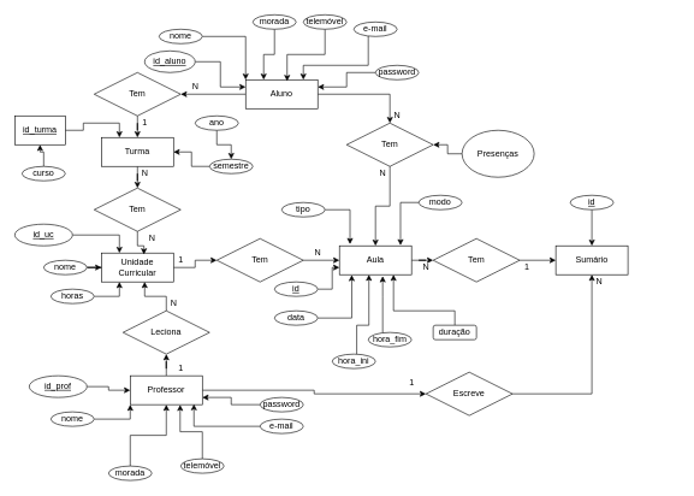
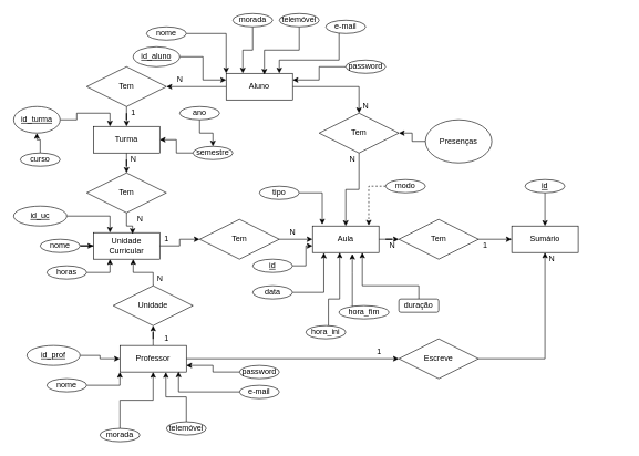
- <mxCell id="63" value="&lt;u&gt;id_turma&lt;/u&gt;" style="whiteSpace=wrap;html=1;align=center;rounded=0;" parent="1" vertex="1"><mxGeometry x="20" y="160" width="70" height="40" as="geometry" /></mxCell>
+ <mxCell id="63" value="&lt;u&gt;id_turma&lt;/u&gt;" style="ellipse;whiteSpace=wrap;html=1;align=center;" parent="1" vertex="1"><mxGeometry x="20" y="160" width="70" height="40" as="geometry" /></mxCell>
- <mxCell id="70" style="edgeStyle=orthogonalEdgeStyle;rounded=0;orthogonalLoop=1;jettySize=auto;html=1;entryX=0.847;entryY=-0.017;entryDx=0;entryDy=0;entryPerimeter=0;" parent="1" source="71" target="10" edge="1"><mxGeometry relative="1" as="geometry" /></mxCell>
+ <mxCell id="70" style="edgeStyle=orthogonalEdgeStyle;rounded=0;orthogonalLoop=1;jettySize=auto;html=1;entryX=0.847;entryY=-0.017;entryDx=0;entryDy=0;entryPerimeter=0;dashed=1;" parent="1" source="71" target="10" edge="1"><mxGeometry relative="1" as="geometry" /></mxCell>
- <mxCell id="20" value="Leciona" style="shape=rhombus;perimeter=rhombusPerimeter;whiteSpace=wrap;html=1;align=center;" parent="1" vertex="1"><mxGeometry x="170" y="430" width="120" height="60" as="geometry" /></mxCell>
+ <mxCell id="20" value="Unidade" style="shape=rhombus;perimeter=rhombusPerimeter;whiteSpace=wrap;html=1;align=center;" parent="1" vertex="1"><mxGeometry x="170" y="430" width="120" height="60" as="geometry" /></mxCell>
- <mxCell id="100" value="hora_fim" style="ellipse;whiteSpace=wrap;html=1;align=center;" vertex="1" parent="1"><mxGeometry x="510" y="460" width="60" height="20" as="geometry" /></mxCell>
+ <mxCell id="100" value="hora_fim" style="ellipse;whiteSpace=wrap;html=1;align=center;" vertex="1" parent="1"><mxGeometry x="510" y="460" width="75" height="20" as="geometry" /></mxCell>
- <mxCell id="29" value="Escreve" style="shape=rhombus;perimeter=rhombusPerimeter;whiteSpace=wrap;html=1;align=center;" parent="1" vertex="1"><mxGeometry x="590" y="515" width="120" height="60" as="geometry" /></mxCell>
+ <mxCell id="29" value="Escreve" style="shape=rhombus;perimeter=rhombusPerimeter;whiteSpace=wrap;html=1;align=center;" parent="1" vertex="1"><mxGeometry x="600" y="510" width="120" height="60" as="geometry" /></mxCell>
